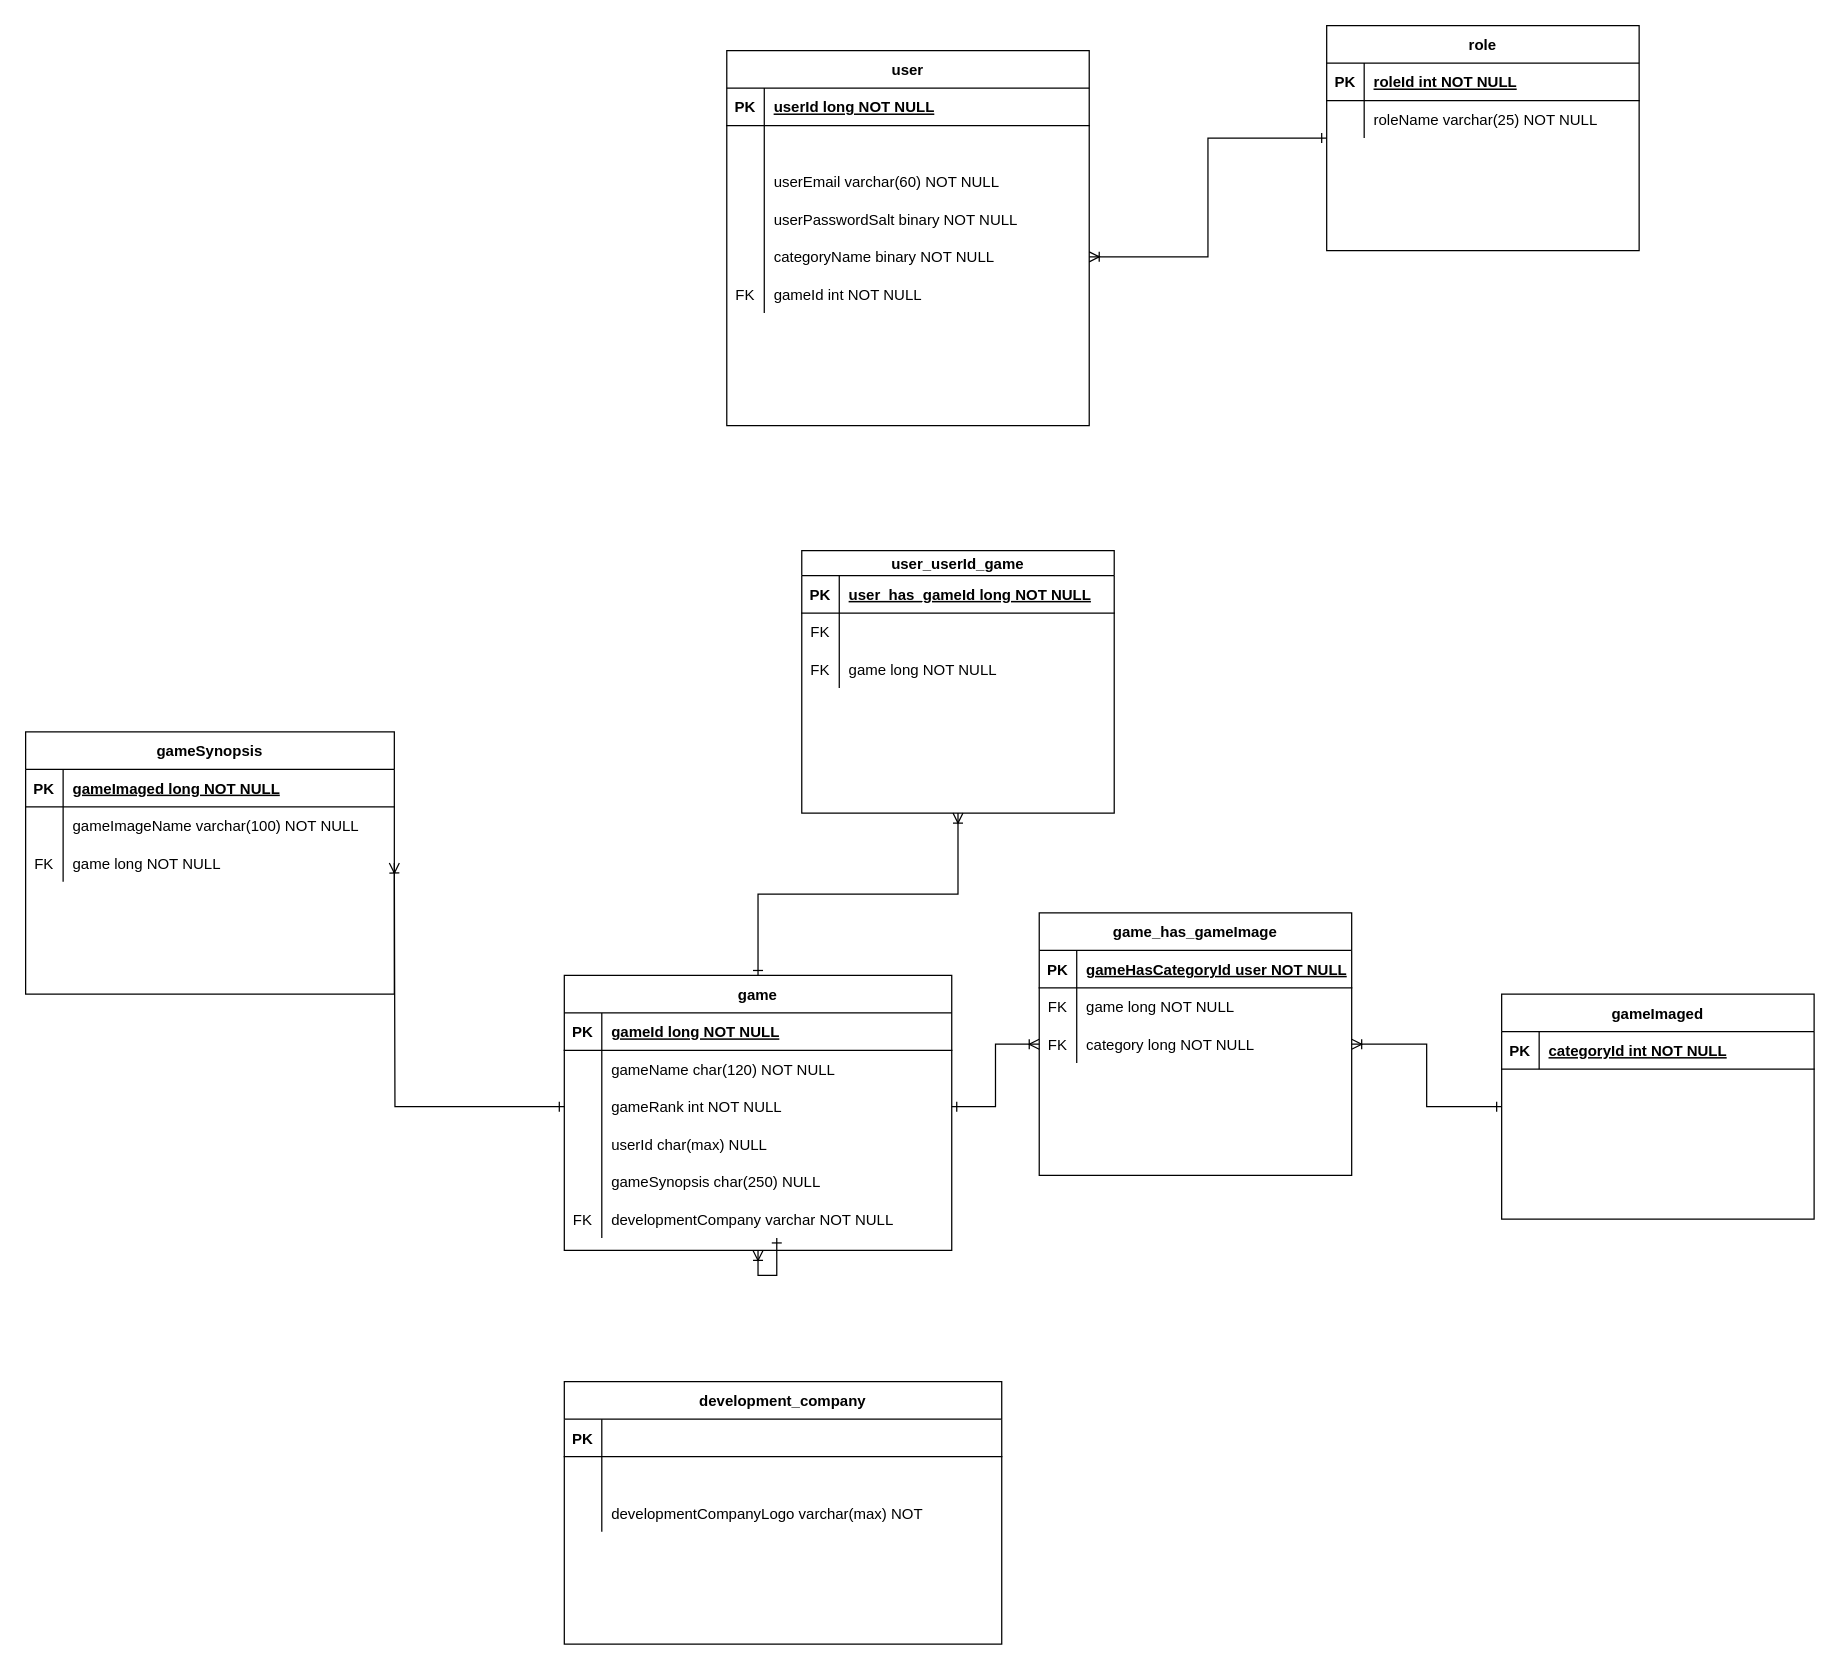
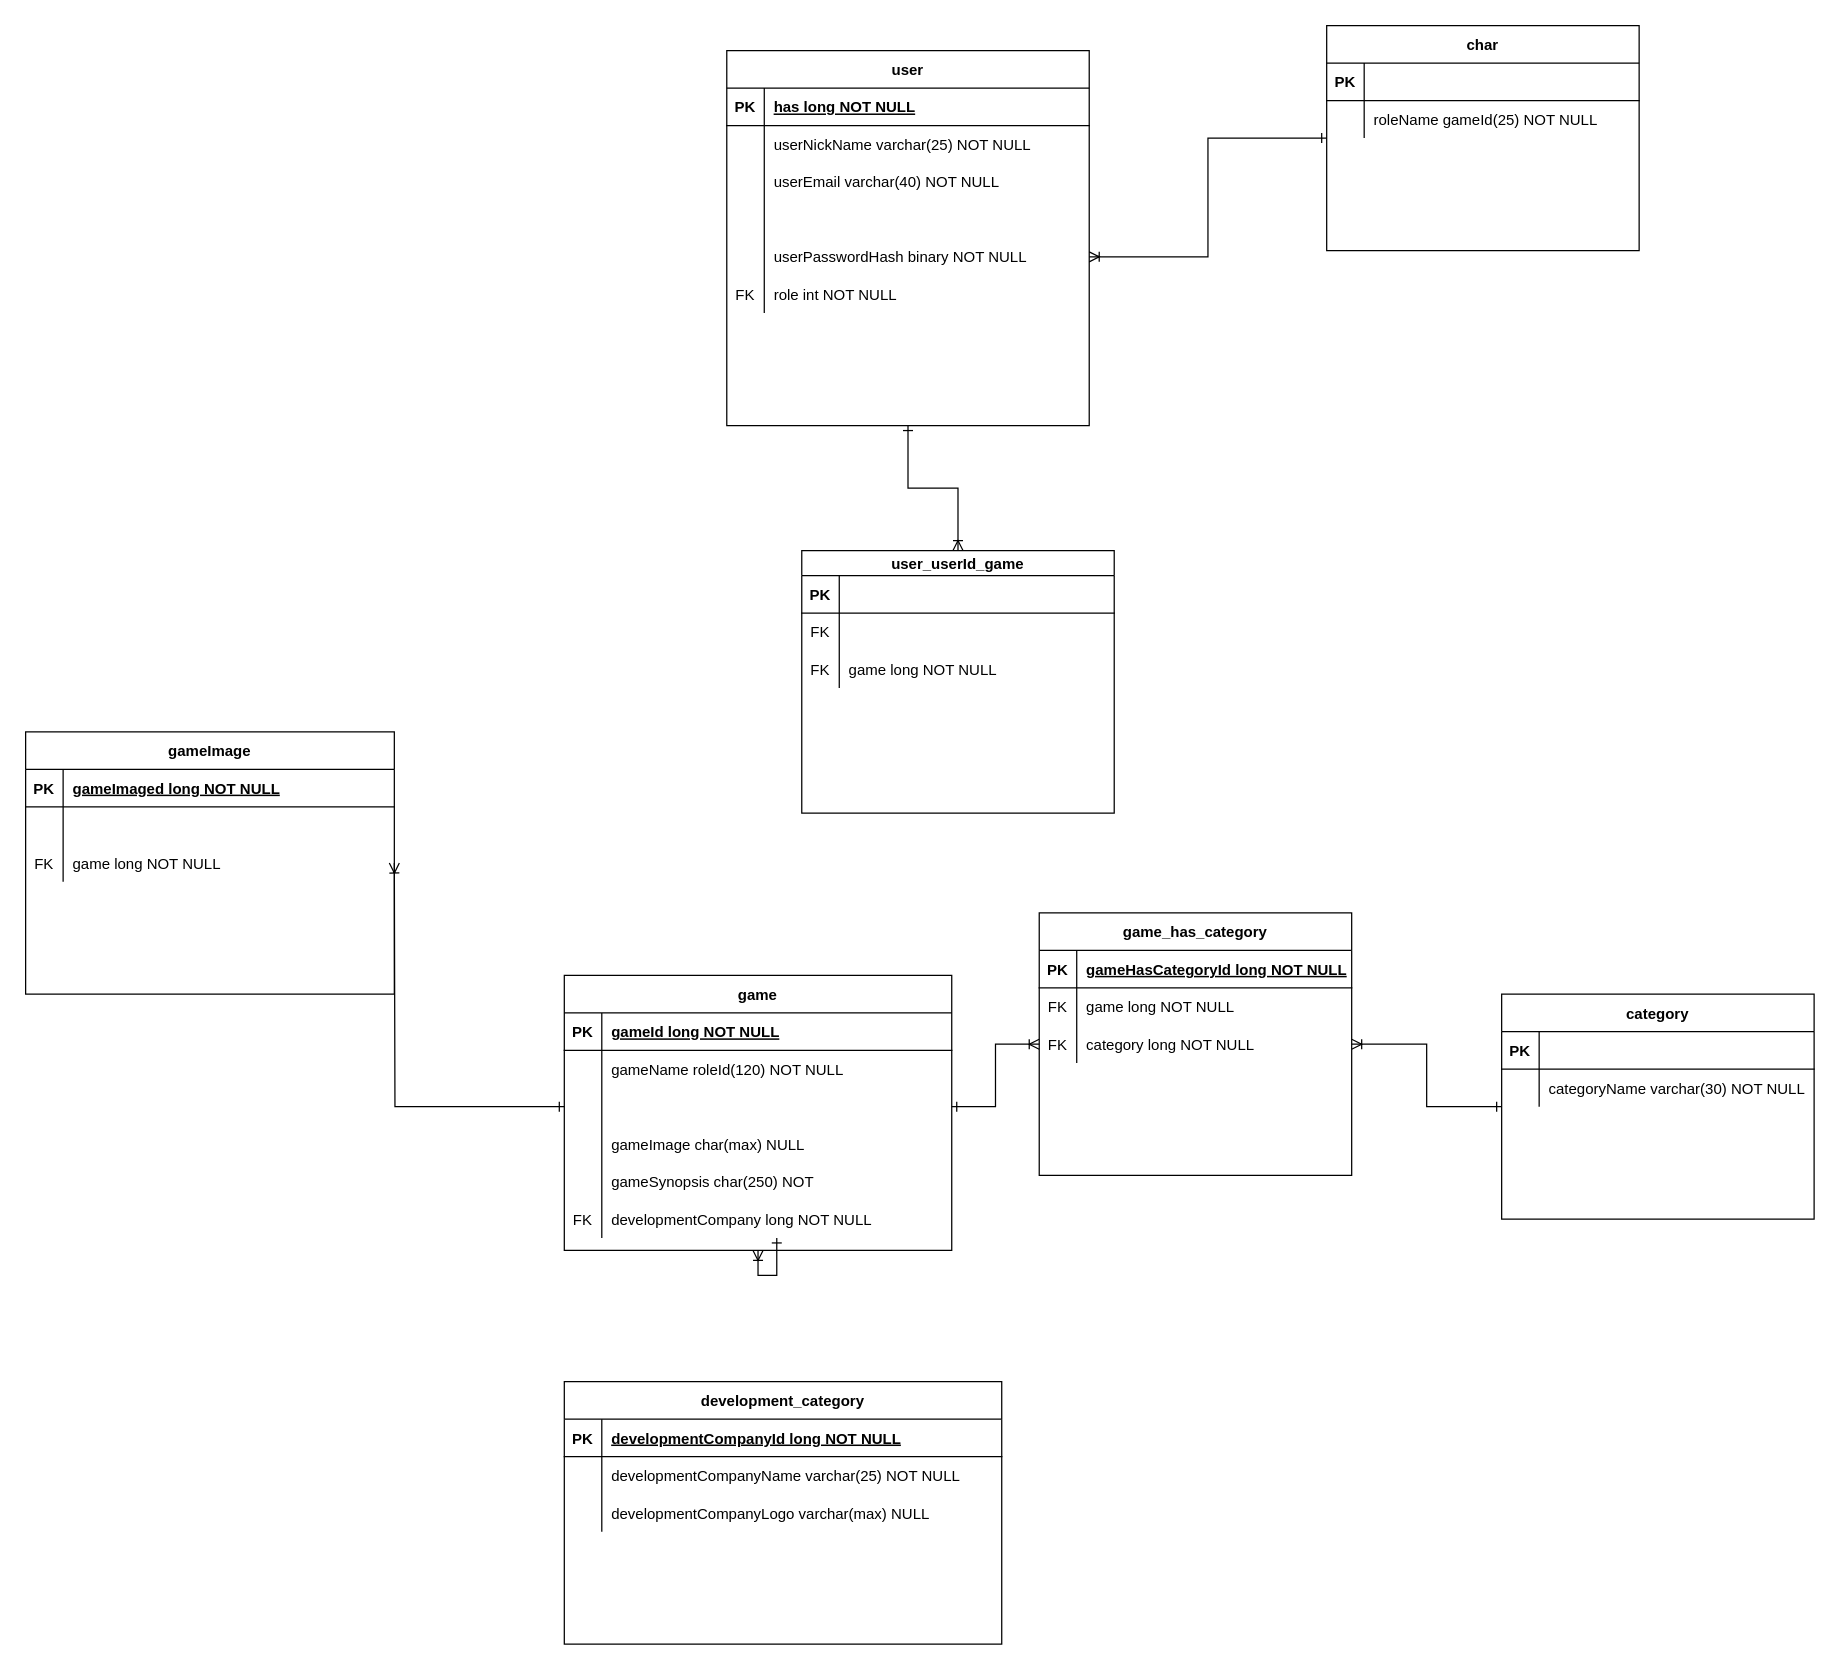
- <mxCell id="81" value="role" style="shape=table;startSize=30;container=1;collapsible=1;childLayout=tableLayout;fixedRows=1;rowLines=0;fontStyle=1;align=center;resizeLast=1;" parent="1" vertex="1"><mxGeometry x="1061" y="20" width="250" height="180" as="geometry" /></mxCell>
+ <mxCell id="81" value="char" style="shape=table;startSize=30;container=1;collapsible=1;childLayout=tableLayout;fixedRows=1;rowLines=0;fontStyle=1;align=center;resizeLast=1;" parent="1" vertex="1"><mxGeometry x="1061" y="20" width="250" height="180" as="geometry" /></mxCell>
- <mxCell id="84" value="roleId int NOT NULL" style="shape=partialRectangle;overflow=hidden;connectable=0;fillColor=none;top=0;left=0;bottom=0;right=0;align=left;spacingLeft=6;fontStyle=5;" parent="82" vertex="1"><mxGeometry x="30" width="220" height="30" as="geometry"><mxRectangle width="220" height="30" as="alternateBounds" /></mxGeometry></mxCell>
- <mxCell id="55" value="userId long NOT NULL" style="shape=partialRectangle;overflow=hidden;connectable=0;fillColor=none;top=0;left=0;bottom=0;right=0;align=left;spacingLeft=6;fontStyle=5;" parent="53" vertex="1"><mxGeometry x="30" width="260" height="30" as="geometry"><mxRectangle width="260" height="30" as="alternateBounds" /></mxGeometry></mxCell>
+ <mxCell id="55" value="has long NOT NULL" style="shape=partialRectangle;overflow=hidden;connectable=0;fillColor=none;top=0;left=0;bottom=0;right=0;align=left;spacingLeft=6;fontStyle=5;" parent="53" vertex="1"><mxGeometry x="30" width="260" height="30" as="geometry"><mxRectangle width="260" height="30" as="alternateBounds" /></mxGeometry></mxCell>
- <mxCell id="87" value="roleName varchar(25) NOT NULL" style="shape=partialRectangle;overflow=hidden;connectable=0;fillColor=none;top=0;left=0;bottom=0;right=0;align=left;spacingLeft=6;" parent="85" vertex="1"><mxGeometry x="30" width="220" height="30" as="geometry"><mxRectangle width="220" height="30" as="alternateBounds" /></mxGeometry></mxCell>
+ <mxCell id="87" value="roleName gameId(25) NOT NULL" style="shape=partialRectangle;overflow=hidden;connectable=0;fillColor=none;top=0;left=0;bottom=0;right=0;align=left;spacingLeft=6;" parent="85" vertex="1"><mxGeometry x="30" width="220" height="30" as="geometry"><mxRectangle width="220" height="30" as="alternateBounds" /></mxGeometry></mxCell>
+ <mxCell id="58" value="userNickName varchar(25) NOT NULL" style="shape=partialRectangle;overflow=hidden;connectable=0;fillColor=none;top=0;left=0;bottom=0;right=0;align=left;spacingLeft=6;" parent="56" vertex="1"><mxGeometry x="30" width="260" height="30" as="geometry"><mxRectangle width="260" height="30" as="alternateBounds" /></mxGeometry></mxCell>
- <mxCell id="61" value="userEmail varchar(60) NOT NULL" style="shape=partialRectangle;overflow=hidden;connectable=0;fillColor=none;top=0;left=0;bottom=0;right=0;align=left;spacingLeft=6;" parent="59" vertex="1"><mxGeometry x="30" width="260" height="30" as="geometry"><mxRectangle width="260" height="30" as="alternateBounds" /></mxGeometry></mxCell>
+ <mxCell id="61" value="userEmail varchar(40) NOT NULL" style="shape=partialRectangle;overflow=hidden;connectable=0;fillColor=none;top=0;left=0;bottom=0;right=0;align=left;spacingLeft=6;" parent="59" vertex="1"><mxGeometry x="30" width="260" height="30" as="geometry"><mxRectangle width="260" height="30" as="alternateBounds" /></mxGeometry></mxCell>
- <mxCell id="64" value="userPasswordSalt binary NOT NULL" style="shape=partialRectangle;overflow=hidden;connectable=0;fillColor=none;top=0;left=0;bottom=0;right=0;align=left;spacingLeft=6;" parent="62" vertex="1"><mxGeometry x="30" width="260" height="30" as="geometry"><mxRectangle width="260" height="30" as="alternateBounds" /></mxGeometry></mxCell>
- <mxCell id="67" value="categoryName binary NOT NULL" style="shape=partialRectangle;overflow=hidden;connectable=0;fillColor=none;top=0;left=0;bottom=0;right=0;align=left;spacingLeft=6;" parent="65" vertex="1"><mxGeometry x="30" width="260" height="30" as="geometry"><mxRectangle width="260" height="30" as="alternateBounds" /></mxGeometry></mxCell>
+ <mxCell id="67" value="userPasswordHash binary NOT NULL" style="shape=partialRectangle;overflow=hidden;connectable=0;fillColor=none;top=0;left=0;bottom=0;right=0;align=left;spacingLeft=6;" parent="65" vertex="1"><mxGeometry x="30" width="260" height="30" as="geometry"><mxRectangle width="260" height="30" as="alternateBounds" /></mxGeometry></mxCell>
- <mxCell id="70" value="gameId int NOT NULL" style="shape=partialRectangle;overflow=hidden;connectable=0;fillColor=none;top=0;left=0;bottom=0;right=0;align=left;spacingLeft=6;" parent="68" vertex="1"><mxGeometry x="30" width="260" height="30" as="geometry"><mxRectangle width="260" height="30" as="alternateBounds" /></mxGeometry></mxCell>
+ <mxCell id="70" value="role int NOT NULL" style="shape=partialRectangle;overflow=hidden;connectable=0;fillColor=none;top=0;left=0;bottom=0;right=0;align=left;spacingLeft=6;" parent="68" vertex="1"><mxGeometry x="30" width="260" height="30" as="geometry"><mxRectangle width="260" height="30" as="alternateBounds" /></mxGeometry></mxCell>
+ <mxCell id="51" style="edgeStyle=orthogonalEdgeStyle;rounded=0;orthogonalLoop=1;jettySize=auto;html=1;exitX=0.5;exitY=1;exitDx=0;exitDy=0;entryX=0.5;entryY=0;entryDx=0;entryDy=0;endArrow=ERoneToMany;endFill=0;startArrow=ERone;startFill=0;" parent="1" source="52" target="91" edge="1"><mxGeometry relative="1" as="geometry" /></mxCell>
- <mxCell id="94" value="user_has_gameId long NOT NULL" style="shape=partialRectangle;overflow=hidden;connectable=0;fillColor=none;top=0;left=0;bottom=0;right=0;align=left;spacingLeft=6;fontStyle=5;" parent="92" vertex="1"><mxGeometry x="30" width="220" height="30" as="geometry"><mxRectangle width="220" height="30" as="alternateBounds" /></mxGeometry></mxCell>
- <mxCell id="71" value="gameSynopsis" style="shape=table;startSize=30;container=1;collapsible=1;childLayout=tableLayout;fixedRows=1;rowLines=0;fontStyle=1;align=center;resizeLast=1;" parent="1" vertex="1"><mxGeometry x="20" y="585" width="295" height="210" as="geometry" /></mxCell>
+ <mxCell id="71" value="gameImage" style="shape=table;startSize=30;container=1;collapsible=1;childLayout=tableLayout;fixedRows=1;rowLines=0;fontStyle=1;align=center;resizeLast=1;" parent="1" vertex="1"><mxGeometry x="20" y="585" width="295" height="210" as="geometry" /></mxCell>
- <mxCell id="77" value="gameImageName varchar(100) NOT NULL" style="shape=partialRectangle;overflow=hidden;connectable=0;fillColor=none;top=0;left=0;bottom=0;right=0;align=left;spacingLeft=6;" parent="75" vertex="1"><mxGeometry x="30" width="265" height="30" as="geometry"><mxRectangle width="265" height="30" as="alternateBounds" /></mxGeometry></mxCell>
- <mxCell id="90" style="edgeStyle=orthogonalEdgeStyle;rounded=0;orthogonalLoop=1;jettySize=auto;html=1;exitX=0.5;exitY=1;exitDx=0;exitDy=0;entryX=0.5;entryY=0;entryDx=0;entryDy=0;endArrow=ERone;endFill=0;startArrow=ERoneToMany;startFill=0;" parent="1" source="91" target="3" edge="1"><mxGeometry relative="1" as="geometry" /></mxCell>
- <mxCell id="40" value="game_has_gameImage" style="shape=table;startSize=30;container=1;collapsible=1;childLayout=tableLayout;fixedRows=1;rowLines=0;fontStyle=1;align=center;resizeLast=1;" parent="1" vertex="1"><mxGeometry x="831" y="730" width="250" height="210" as="geometry" /></mxCell>
+ <mxCell id="40" value="game_has_category" style="shape=table;startSize=30;container=1;collapsible=1;childLayout=tableLayout;fixedRows=1;rowLines=0;fontStyle=1;align=center;resizeLast=1;" parent="1" vertex="1"><mxGeometry x="831" y="730" width="250" height="210" as="geometry" /></mxCell>
- <mxCell id="43" value="gameHasCategoryId user NOT NULL" style="shape=partialRectangle;overflow=hidden;connectable=0;fillColor=none;top=0;left=0;bottom=0;right=0;align=left;spacingLeft=6;fontStyle=5;" parent="41" vertex="1"><mxGeometry x="30" width="220" height="30" as="geometry"><mxRectangle width="220" height="30" as="alternateBounds" /></mxGeometry></mxCell>
+ <mxCell id="43" value="gameHasCategoryId long NOT NULL" style="shape=partialRectangle;overflow=hidden;connectable=0;fillColor=none;top=0;left=0;bottom=0;right=0;align=left;spacingLeft=6;fontStyle=5;" parent="41" vertex="1"><mxGeometry x="30" width="220" height="30" as="geometry"><mxRectangle width="220" height="30" as="alternateBounds" /></mxGeometry></mxCell>
- <mxCell id="23" value="gameImaged" style="shape=table;startSize=30;container=1;collapsible=1;childLayout=tableLayout;fixedRows=1;rowLines=0;fontStyle=1;align=center;resizeLast=1;" parent="1" vertex="1"><mxGeometry x="1201" y="795" width="250" height="180" as="geometry" /></mxCell>
+ <mxCell id="23" value="category" style="shape=table;startSize=30;container=1;collapsible=1;childLayout=tableLayout;fixedRows=1;rowLines=0;fontStyle=1;align=center;resizeLast=1;" parent="1" vertex="1"><mxGeometry x="1201" y="795" width="250" height="180" as="geometry" /></mxCell>
- <mxCell id="26" value="categoryId int NOT NULL" style="shape=partialRectangle;overflow=hidden;connectable=0;fillColor=none;top=0;left=0;bottom=0;right=0;align=left;spacingLeft=6;fontStyle=5;" parent="24" vertex="1"><mxGeometry x="30" width="220" height="30" as="geometry"><mxRectangle width="220" height="30" as="alternateBounds" /></mxGeometry></mxCell>
- <mxCell id="9" value="gameName char(120) NOT NULL" style="shape=partialRectangle;overflow=hidden;connectable=0;fillColor=none;top=0;left=0;bottom=0;right=0;align=left;spacingLeft=6;" parent="7" vertex="1"><mxGeometry x="30" width="280" height="30" as="geometry"><mxRectangle width="280" height="30" as="alternateBounds" /></mxGeometry></mxCell>
+ <mxCell id="9" value="gameName roleId(120) NOT NULL" style="shape=partialRectangle;overflow=hidden;connectable=0;fillColor=none;top=0;left=0;bottom=0;right=0;align=left;spacingLeft=6;" parent="7" vertex="1"><mxGeometry x="30" width="280" height="30" as="geometry"><mxRectangle width="280" height="30" as="alternateBounds" /></mxGeometry></mxCell>
+ <mxCell id="29" value="categoryName varchar(30) NOT NULL" style="shape=partialRectangle;overflow=hidden;connectable=0;fillColor=none;top=0;left=0;bottom=0;right=0;align=left;spacingLeft=6;" parent="27" vertex="1"><mxGeometry x="30" width="220" height="30" as="geometry"><mxRectangle width="220" height="30" as="alternateBounds" /></mxGeometry></mxCell>
- <mxCell id="12" value="gameRank int NOT NULL" style="shape=partialRectangle;overflow=hidden;connectable=0;fillColor=none;top=0;left=0;bottom=0;right=0;align=left;spacingLeft=6;" parent="10" vertex="1"><mxGeometry x="30" width="280" height="30" as="geometry"><mxRectangle width="280" height="30" as="alternateBounds" /></mxGeometry></mxCell>
- <mxCell id="15" value="userId char(max) NULL" style="shape=partialRectangle;overflow=hidden;connectable=0;fillColor=none;top=0;left=0;bottom=0;right=0;align=left;spacingLeft=6;" parent="13" vertex="1"><mxGeometry x="30" width="280" height="30" as="geometry"><mxRectangle width="280" height="30" as="alternateBounds" /></mxGeometry></mxCell>
+ <mxCell id="15" value="gameImage char(max) NULL" style="shape=partialRectangle;overflow=hidden;connectable=0;fillColor=none;top=0;left=0;bottom=0;right=0;align=left;spacingLeft=6;" parent="13" vertex="1"><mxGeometry x="30" width="280" height="30" as="geometry"><mxRectangle width="280" height="30" as="alternateBounds" /></mxGeometry></mxCell>
- <mxCell id="18" value="gameSynopsis char(250) NULL" style="shape=partialRectangle;overflow=hidden;connectable=0;fillColor=none;top=0;left=0;bottom=0;right=0;align=left;spacingLeft=6;" parent="16" vertex="1"><mxGeometry x="30" width="280" height="30" as="geometry"><mxRectangle width="280" height="30" as="alternateBounds" /></mxGeometry></mxCell>
+ <mxCell id="18" value="gameSynopsis char(250) NOT" style="shape=partialRectangle;overflow=hidden;connectable=0;fillColor=none;top=0;left=0;bottom=0;right=0;align=left;spacingLeft=6;" parent="16" vertex="1"><mxGeometry x="30" width="280" height="30" as="geometry"><mxRectangle width="280" height="30" as="alternateBounds" /></mxGeometry></mxCell>
- <mxCell id="21" value="developmentCompany varchar NOT NULL" style="shape=partialRectangle;overflow=hidden;connectable=0;fillColor=none;top=0;left=0;bottom=0;right=0;align=left;spacingLeft=6;" parent="19" vertex="1"><mxGeometry x="30" width="280" height="30" as="geometry"><mxRectangle width="280" height="30" as="alternateBounds" /></mxGeometry></mxCell>
+ <mxCell id="21" value="developmentCompany long NOT NULL" style="shape=partialRectangle;overflow=hidden;connectable=0;fillColor=none;top=0;left=0;bottom=0;right=0;align=left;spacingLeft=6;" parent="19" vertex="1"><mxGeometry x="30" width="280" height="30" as="geometry"><mxRectangle width="280" height="30" as="alternateBounds" /></mxGeometry></mxCell>
- <mxCell id="30" value="development_company" style="shape=table;startSize=30;container=1;collapsible=1;childLayout=tableLayout;fixedRows=1;rowLines=0;fontStyle=1;align=center;resizeLast=1;" parent="1" vertex="1"><mxGeometry x="451" y="1105" width="350" height="210" as="geometry" /></mxCell>
+ <mxCell id="30" value="development_category" style="shape=table;startSize=30;container=1;collapsible=1;childLayout=tableLayout;fixedRows=1;rowLines=0;fontStyle=1;align=center;resizeLast=1;" parent="1" vertex="1"><mxGeometry x="451" y="1105" width="350" height="210" as="geometry" /></mxCell>
+ <mxCell id="33" value="developmentCompanyId long NOT NULL" style="shape=partialRectangle;overflow=hidden;connectable=0;fillColor=none;top=0;left=0;bottom=0;right=0;align=left;spacingLeft=6;fontStyle=5;" parent="31" vertex="1"><mxGeometry x="30" width="320" height="30" as="geometry"><mxRectangle width="320" height="30" as="alternateBounds" /></mxGeometry></mxCell>
+ <mxCell id="36" value="developmentCompanyName varchar(25) NOT NULL" style="shape=partialRectangle;overflow=hidden;connectable=0;fillColor=none;top=0;left=0;bottom=0;right=0;align=left;spacingLeft=6;" parent="34" vertex="1"><mxGeometry x="30" width="320" height="30" as="geometry"><mxRectangle width="320" height="30" as="alternateBounds" /></mxGeometry></mxCell>
- <mxCell id="39" value="developmentCompanyLogo varchar(max) NOT" style="shape=partialRectangle;overflow=hidden;connectable=0;fillColor=none;top=0;left=0;bottom=0;right=0;align=left;spacingLeft=6;" parent="37" vertex="1"><mxGeometry x="30" width="320" height="30" as="geometry"><mxRectangle width="320" height="30" as="alternateBounds" /></mxGeometry></mxCell>
+ <mxCell id="39" value="developmentCompanyLogo varchar(max) NULL" style="shape=partialRectangle;overflow=hidden;connectable=0;fillColor=none;top=0;left=0;bottom=0;right=0;align=left;spacingLeft=6;" parent="37" vertex="1"><mxGeometry x="30" width="320" height="30" as="geometry"><mxRectangle width="320" height="30" as="alternateBounds" /></mxGeometry></mxCell>
